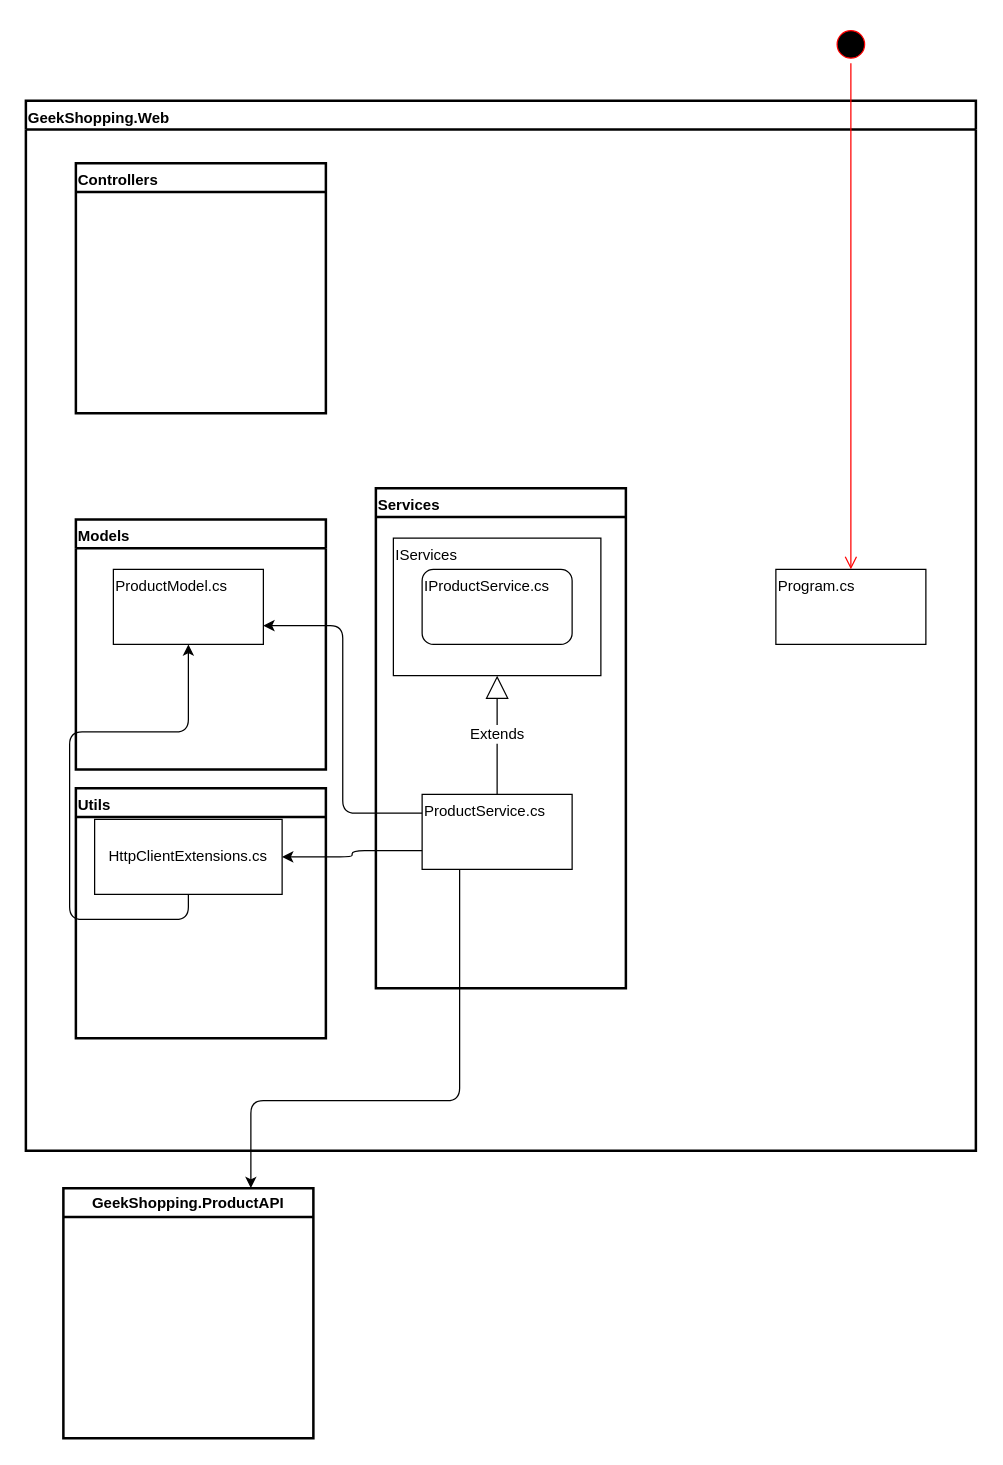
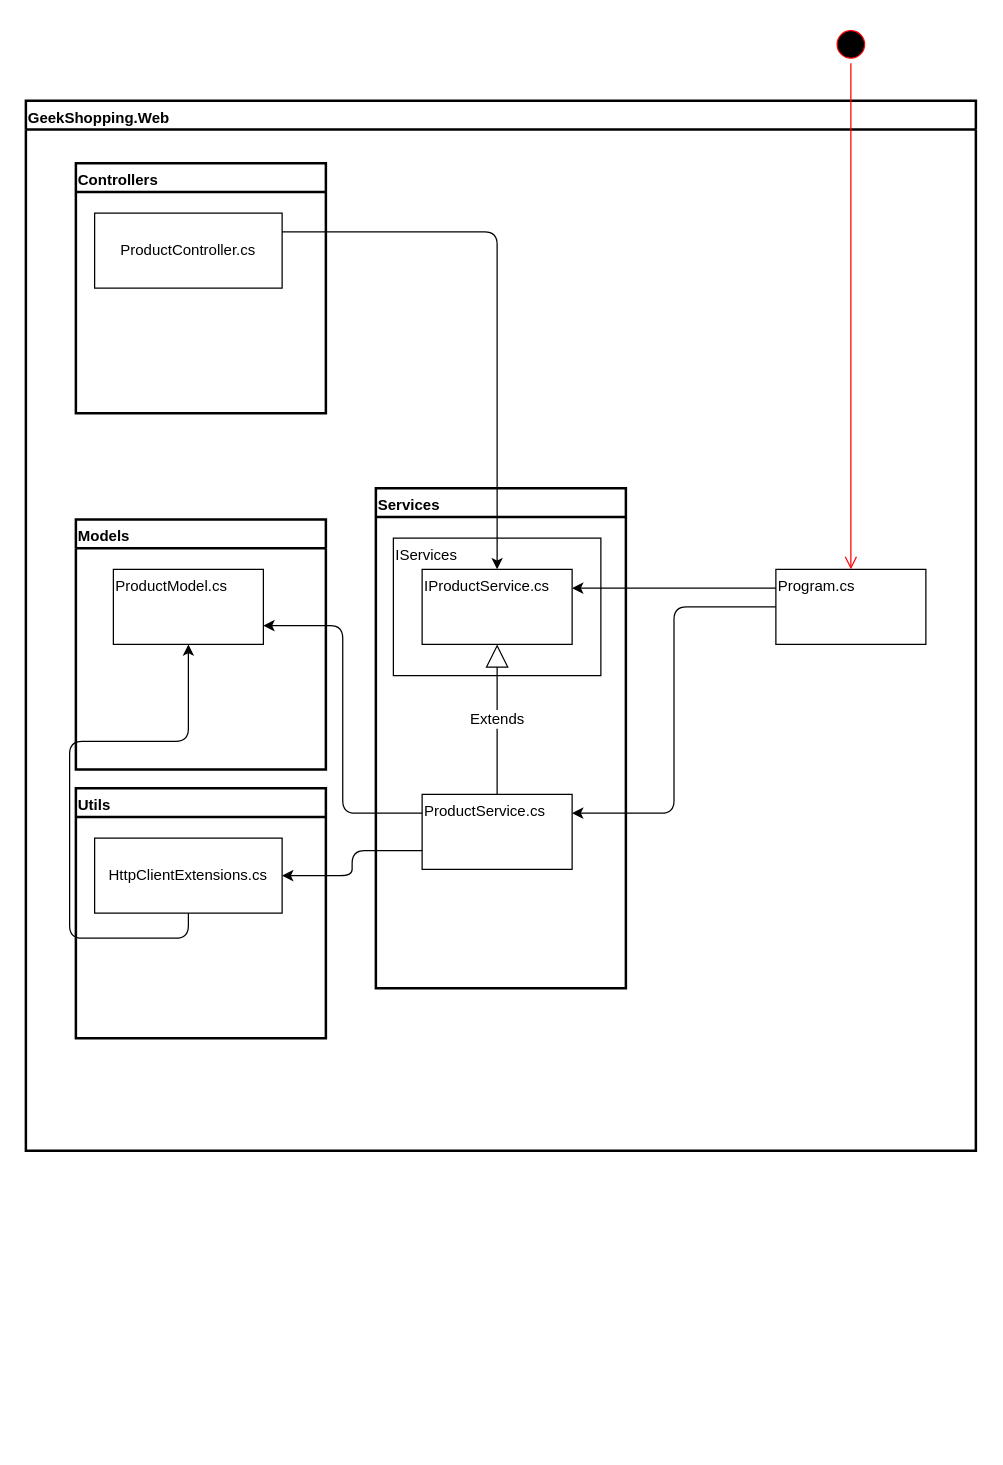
+ <mxCell id="18" value="ProductController.cs" style="rounded=0;whiteSpace=wrap;html=1;strokeColor=default;fontFamily=Helvetica;fontSize=12;fontColor=default;startSize=23;fillColor=default;" parent="17" vertex="1"><mxGeometry x="15" y="40" width="150" height="60" as="geometry" /></mxCell>
+ <mxCell id="19" style="edgeStyle=orthogonalEdgeStyle;rounded=1;orthogonalLoop=1;jettySize=auto;html=1;exitX=1;exitY=0.25;exitDx=0;exitDy=0;fontFamily=Helvetica;fontSize=12;fontColor=default;startSize=23;entryX=0.5;entryY=0;entryDx=0;entryDy=0;" parent="2" source="18" target="7" edge="1"><mxGeometry relative="1" as="geometry" /></mxCell>
+ <mxCell id="14" style="edgeStyle=orthogonalEdgeStyle;rounded=1;orthogonalLoop=1;jettySize=auto;html=1;exitX=0;exitY=0.25;exitDx=0;exitDy=0;entryX=1;entryY=0.25;entryDx=0;entryDy=0;fontFamily=Helvetica;fontSize=12;fontColor=default;startSize=23;" parent="2" source="16" target="7" edge="1"><mxGeometry relative="1" as="geometry" /></mxCell>
- <mxCell id="7" value="IProductService.cs" style="whiteSpace=wrap;html=1;strokeColor=default;fontFamily=Helvetica;fontSize=12;fontColor=default;startSize=23;fillColor=default;verticalAlign=top;align=left;rounded=1;" parent="5" vertex="1"><mxGeometry x="37" y="65" width="120" height="60" as="geometry" /></mxCell>
+ <mxCell id="7" value="IProductService.cs" style="rounded=0;whiteSpace=wrap;html=1;strokeColor=default;fontFamily=Helvetica;fontSize=12;fontColor=default;startSize=23;fillColor=default;verticalAlign=top;align=left;" parent="5" vertex="1"><mxGeometry x="37" y="65" width="120" height="60" as="geometry" /></mxCell>
+ <mxCell id="15" style="edgeStyle=orthogonalEdgeStyle;rounded=1;orthogonalLoop=1;jettySize=auto;html=1;entryX=1;entryY=0.25;entryDx=0;entryDy=0;fontFamily=Helvetica;fontSize=12;fontColor=default;startSize=23;exitX=0;exitY=0.5;exitDx=0;exitDy=0;" parent="2" source="16" target="8" edge="1"><mxGeometry relative="1" as="geometry"><mxPoint x="580" y="240" as="sourcePoint" /></mxGeometry></mxCell>
- <mxCell id="9" value="Extends" style="endArrow=block;endSize=16;endFill=0;html=1;rounded=1;fontFamily=Helvetica;fontSize=12;fontColor=default;exitX=0.5;exitY=0;exitDx=0;exitDy=0;" parent="5" source="8" target="6" edge="1"><mxGeometry width="160" relative="1" as="geometry"><mxPoint x="-60" y="380" as="sourcePoint" /><mxPoint x="100" y="380" as="targetPoint" /></mxGeometry></mxCell>
+ <mxCell id="9" value="Extends" style="endArrow=block;endSize=16;endFill=0;html=1;rounded=1;fontFamily=Helvetica;fontSize=12;fontColor=default;exitX=0.5;exitY=0;exitDx=0;exitDy=0;" parent="5" source="8" target="7" edge="1"><mxGeometry width="160" relative="1" as="geometry"><mxPoint x="-60" y="380" as="sourcePoint" /><mxPoint x="100" y="380" as="targetPoint" /></mxGeometry></mxCell>
- <mxCell id="11" value="HttpClientExtensions.cs" style="rounded=0;whiteSpace=wrap;html=1;strokeColor=default;fontFamily=Helvetica;fontSize=12;fontColor=default;startSize=23;fillColor=default;" parent="10" vertex="1"><mxGeometry x="15" y="25" width="150" height="60" as="geometry" /></mxCell>
+ <mxCell id="11" value="HttpClientExtensions.cs" style="rounded=0;whiteSpace=wrap;html=1;strokeColor=default;fontFamily=Helvetica;fontSize=12;fontColor=default;startSize=23;fillColor=default;" parent="10" vertex="1"><mxGeometry x="15" y="40" width="150" height="60" as="geometry" /></mxCell>
- <mxCell id="22" style="edgeStyle=orthogonalEdgeStyle;rounded=1;orthogonalLoop=1;jettySize=auto;html=1;exitX=0.25;exitY=1;exitDx=0;exitDy=0;entryX=0.75;entryY=0;entryDx=0;entryDy=0;fontFamily=Helvetica;fontSize=12;fontColor=default;startSize=23;" parent="1" source="8" target="20" edge="1"><mxGeometry relative="1" as="geometry"><Array as="points"><mxPoint x="367" y="880" /><mxPoint x="200" y="880" /></Array></mxGeometry></mxCell>
- <mxCell id="20" value="GeekShopping.ProductAPI" style="swimlane;whiteSpace=wrap;html=1;rounded=0;strokeColor=default;fontFamily=Helvetica;fontSize=12;fontColor=default;startSize=23;fillColor=default;strokeWidth=2;" parent="1" vertex="1"><mxGeometry x="50" y="950" width="200" height="200" as="geometry" /></mxCell>
